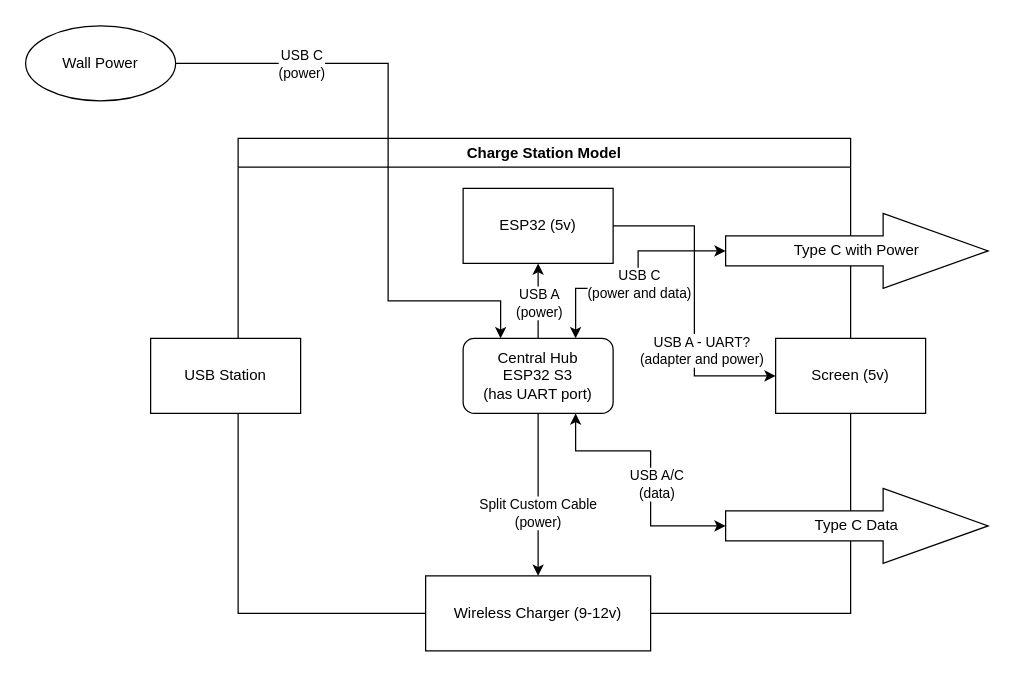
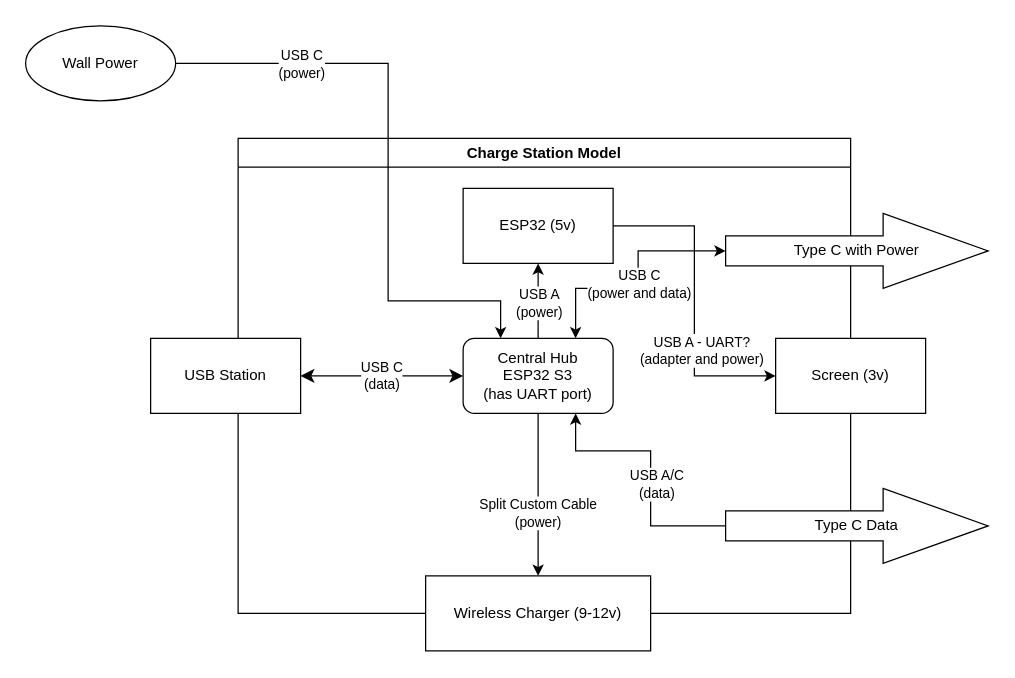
+ <mxCell id="19" value="USB C&lt;div&gt;(data)&lt;/div&gt;" style="edgeStyle=none;orthogonalLoop=1;jettySize=auto;html=1;endArrow=classic;startArrow=classic;endSize=8;startSize=8;rounded=0;entryX=0;entryY=0.5;entryDx=0;entryDy=0;exitX=1;exitY=0.5;exitDx=0;exitDy=0;" parent="1" source="15" target="11" edge="1"><mxGeometry width="100" relative="1" as="geometry"><mxPoint x="230" y="330" as="sourcePoint" /><mxPoint x="330" y="330" as="targetPoint" /><Array as="points" /></mxGeometry></mxCell>
- <mxCell id="12" value="Screen (5v)" style="rounded=0;whiteSpace=wrap;html=1;" parent="2" vertex="1"><mxGeometry x="430" y="160" width="120" height="60" as="geometry" /></mxCell>
+ <mxCell id="12" value="Screen (3v)" style="rounded=0;whiteSpace=wrap;html=1;" parent="2" vertex="1"><mxGeometry x="430" y="160" width="120" height="60" as="geometry" /></mxCell>
- <mxCell id="20" style="edgeStyle=orthogonalEdgeStyle;rounded=0;orthogonalLoop=1;jettySize=auto;html=1;exitX=0.75;exitY=1;exitDx=0;exitDy=0;entryX=0;entryY=0.5;entryDx=0;entryDy=0;entryPerimeter=0;startArrow=classic;startFill=1;" parent="1" source="11" target="14" edge="1"><mxGeometry relative="1" as="geometry"><Array as="points"><mxPoint x="460" y="360" /><mxPoint x="520" y="360" /><mxPoint x="520" y="420" /></Array></mxGeometry></mxCell>
+ <mxCell id="20" style="edgeStyle=orthogonalEdgeStyle;rounded=0;orthogonalLoop=1;jettySize=auto;html=1;exitX=0.75;exitY=1;exitDx=0;exitDy=0;entryX=0;entryY=0.5;entryDx=0;entryDy=0;entryPerimeter=0;startArrow=classic;startFill=1;endArrow=none;" parent="1" source="11" target="14" edge="1"><mxGeometry relative="1" as="geometry"><Array as="points"><mxPoint x="460" y="360" /><mxPoint x="520" y="360" /><mxPoint x="520" y="420" /></Array></mxGeometry></mxCell>
